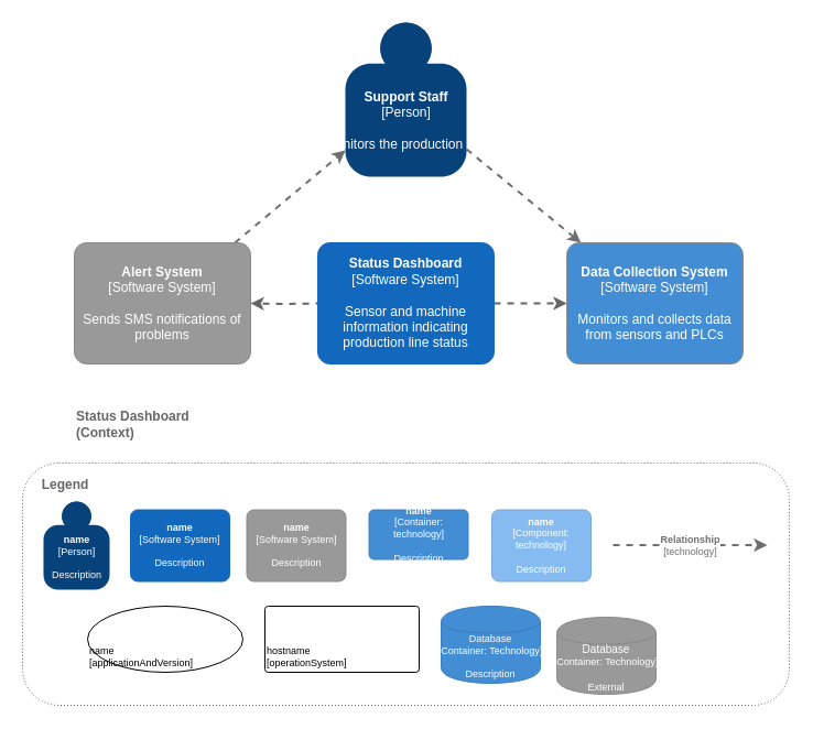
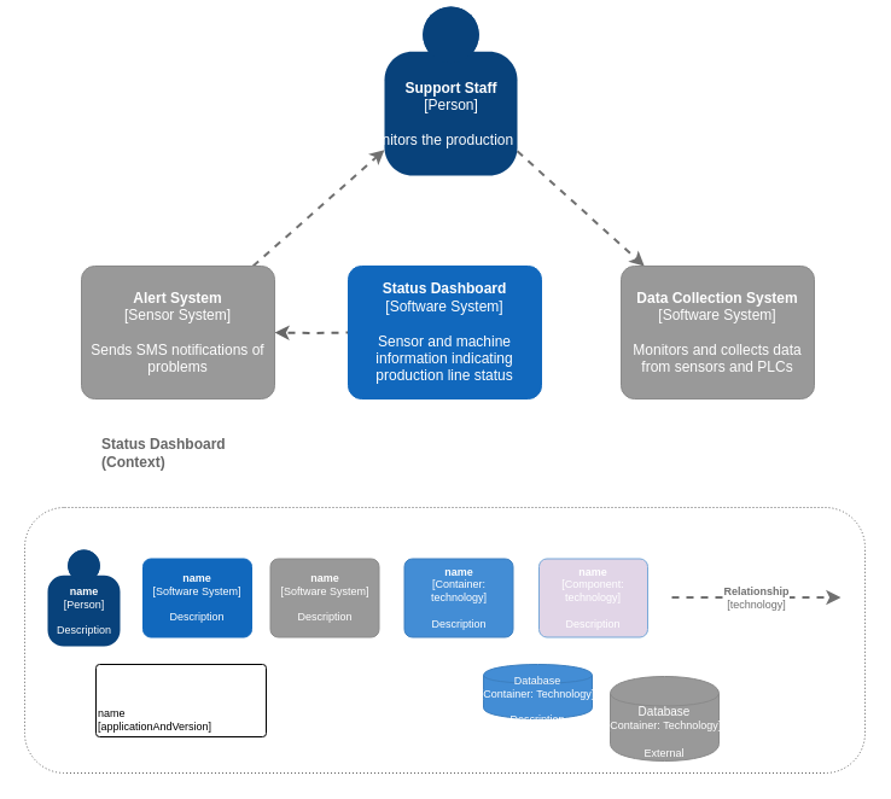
- <mxCell id="7" value="&lt;b&gt;Support Staff&lt;/b&gt;&lt;div&gt;[Person]&lt;/div&gt;&lt;br&gt;&lt;div&gt;Monitors the production line&lt;/div&gt;" style="html=1;dashed=0;whitespace=wrap;fillColor=#08427b;strokeColor=none;fontColor=#ffffff;shape=mxgraph.c4.person;align=center;metaEdit=1;points=[[0.5,0,0],[1,0.5,0],[1,0.75,0],[0.75,1,0],[0.5,1,0],[0.25,1,0],[0,0.75,0],[0,0.5,0]];metaData={&quot;c4Type&quot;:{&quot;editable&quot;:false}};" vertex="1" parent="1"><mxGeometry x="313" y="20" width="110.0" height="140" as="geometry" /></mxCell>
+ <mxCell id="7" value="&lt;b&gt;Support Staff&lt;/b&gt;&lt;div&gt;[Person]&lt;/div&gt;&lt;br&gt;&lt;div&gt;Monitors the production line&lt;/div&gt;" style="html=1;dashed=0;whitespace=wrap;fillColor=#08427b;strokeColor=none;fontColor=#ffffff;shape=mxgraph.c4.person;align=center;metaEdit=1;points=[[0.5,0,0],[1,0.5,0],[1,0.75,0],[0.75,1,0],[0.5,1,0],[0.25,1,0],[0,0.75,0],[0,0.5,0]];metaData={&quot;c4Type&quot;:{&quot;editable&quot;:false}};" vertex="1" parent="1"><mxGeometry x="318" y="5" width="110.0" height="140" as="geometry" /></mxCell>
- <mxCell id="8" value="&lt;b&gt;Alert System&lt;/b&gt;&lt;div&gt;[Software System]&lt;/div&gt;&lt;br&gt;&lt;div&gt;Sends SMS notifications of problems&lt;/div&gt;" style="rounded=1;whiteSpace=wrap;html=1;labelBackgroundColor=none;fillColor=#999999;fontColor=#ffffff;align=center;arcSize=10;strokeColor=#8A8A8A;metaEdit=1;metaData={&quot;c4Type&quot;:{&quot;editable&quot;:false}};points=[[0.25,0,0],[0.5,0,0],[0.75,0,0],[1,0.25,0],[1,0.5,0],[1,0.75,0],[0.75,1,0],[0.5,1,0],[0.25,1,0],[0,0.75,0],[0,0.5,0],[0,0.25,0]];" vertex="1" parent="1"><mxGeometry x="67" y="220" width="160" height="110.0" as="geometry" /></mxCell>
+ <mxCell id="8" value="&lt;b&gt;Alert System&lt;/b&gt;&lt;div&gt;[Sensor System]&lt;/div&gt;&lt;br&gt;&lt;div&gt;Sends SMS notifications of problems&lt;/div&gt;" style="rounded=1;whiteSpace=wrap;html=1;labelBackgroundColor=none;fillColor=#999999;fontColor=#ffffff;align=center;arcSize=10;strokeColor=#8A8A8A;metaEdit=1;metaData={&quot;c4Type&quot;:{&quot;editable&quot;:false}};points=[[0.25,0,0],[0.5,0,0],[0.75,0,0],[1,0.25,0],[1,0.5,0],[1,0.75,0],[0.75,1,0],[0.5,1,0],[0.25,1,0],[0,0.75,0],[0,0.5,0],[0,0.25,0]];" vertex="1" parent="1"><mxGeometry x="67" y="220" width="160" height="110.0" as="geometry" /></mxCell>
- <mxCell id="3" style="edgeStyle=none;rounded=0;orthogonalLoop=1;jettySize=auto;html=1;dashed=1;strokeColor=#666666;strokeWidth=2;fillColor=#f5f5f5;" parent="1" source="9" target="10" edge="1"><mxGeometry relative="1" as="geometry"><mxPoint x="517" y="275" as="targetPoint" /><mxPoint x="452" y="275" as="sourcePoint" /></mxGeometry></mxCell>
- <mxCell id="10" value="&lt;b&gt;Data Collection System&lt;/b&gt;&lt;div&gt;[Software System]&lt;/div&gt;&lt;br&gt;&lt;div&gt;Monitors and collects data from sensors and PLCs&lt;/div&gt;" style="rounded=1;whiteSpace=wrap;html=1;labelBackgroundColor=none;fillColor=#438dd5;fontColor=#ffffff;align=center;arcSize=10;strokeColor=#8A8A8A;metaEdit=1;metaData={&quot;c4Type&quot;:{&quot;editable&quot;:false}};points=[[0.25,0,0],[0.5,0,0],[0.75,0,0],[1,0.25,0],[1,0.5,0],[1,0.75,0],[0.75,1,0],[0.5,1,0],[0.25,1,0],[0,0.75,0],[0,0.5,0],[0,0.25,0]];" vertex="1" parent="1"><mxGeometry x="514" y="220" width="160" height="110.0" as="geometry" /></mxCell>
+ <mxCell id="10" value="&lt;b&gt;Data Collection System&lt;/b&gt;&lt;div&gt;[Software System]&lt;/div&gt;&lt;br&gt;&lt;div&gt;Monitors and collects data from sensors and PLCs&lt;/div&gt;" style="rounded=1;whiteSpace=wrap;html=1;labelBackgroundColor=none;fillColor=#999999;fontColor=#ffffff;align=center;arcSize=10;strokeColor=#8A8A8A;metaEdit=1;metaData={&quot;c4Type&quot;:{&quot;editable&quot;:false}};points=[[0.25,0,0],[0.5,0,0],[0.75,0,0],[1,0.25,0],[1,0.5,0],[1,0.75,0],[0.75,1,0],[0.5,1,0],[0.25,1,0],[0,0.75,0],[0,0.5,0],[0,0.25,0]];" vertex="1" parent="1"><mxGeometry x="514" y="220" width="160" height="110.0" as="geometry" /></mxCell>
- <mxCell id="5" value="&lt;b&gt;Status Dashboard&lt;br&gt;(Context)&lt;/b&gt;" style="text;html=1;align=left;verticalAlign=middle;resizable=0;points=[];autosize=1;fontColor=#666666;" parent="1" vertex="1"><mxGeometry x="67" y="370" width="120" height="30" as="geometry" /></mxCell>
+ <mxCell id="5" value="&lt;b&gt;Status Dashboard&lt;br&gt;(Context)&lt;/b&gt;" style="text;html=1;align=left;verticalAlign=middle;resizable=0;points=[];autosize=1;fontColor=#666666;" parent="1" vertex="1"><mxGeometry x="82" y="360" width="120" height="30" as="geometry" /></mxCell>
- <mxCell id="13" value="Legend" style="text;html=1;strokeColor=none;fillColor=none;align=center;verticalAlign=middle;whiteSpace=wrap;rounded=0;fontStyle=1;fontColor=#666666;" vertex="1" parent="11"><mxGeometry x="19" y="10" width="40" height="20" as="geometry" /></mxCell>
- <mxCell id="18" value="&lt;b style=&quot;font-size: 9px;&quot;&gt;name&lt;/b&gt;&lt;div style=&quot;font-size: 9px;&quot;&gt;[Container: technology]&lt;/div&gt;&lt;br style=&quot;font-size: 9px;&quot;&gt;&lt;div style=&quot;font-size: 9px;&quot;&gt;Description&lt;/div&gt;" style="rounded=1;whiteSpace=wrap;html=1;labelBackgroundColor=none;fillColor=#438DD5;fontColor=#ffffff;align=center;arcSize=10;strokeColor=#3C7FC0;metaEdit=1;metaData={&quot;c4Type&quot;:{&quot;editable&quot;:false}};points=[[0.25,0,0],[0.5,0,0],[0.75,0,0],[1,0.25,0],[1,0.5,0],[1,0.75,0],[0.75,1,0],[0.5,1,0],[0.25,1,0],[0,0.75,0],[0,0.5,0],[0,0.25,0]];fontSize=9;" vertex="1" parent="11"><mxGeometry x="314.5" y="42.5" width="90" height="45" as="geometry" /></mxCell>
+ <mxCell id="18" value="&lt;b style=&quot;font-size: 9px;&quot;&gt;name&lt;/b&gt;&lt;div style=&quot;font-size: 9px;&quot;&gt;[Container: technology]&lt;/div&gt;&lt;br style=&quot;font-size: 9px;&quot;&gt;&lt;div style=&quot;font-size: 9px;&quot;&gt;Description&lt;/div&gt;" style="rounded=1;whiteSpace=wrap;html=1;labelBackgroundColor=none;fillColor=#438DD5;fontColor=#ffffff;align=center;arcSize=10;strokeColor=#3C7FC0;metaEdit=1;metaData={&quot;c4Type&quot;:{&quot;editable&quot;:false}};points=[[0.25,0,0],[0.5,0,0],[0.75,0,0],[1,0.25,0],[1,0.5,0],[1,0.75,0],[0.75,1,0],[0.5,1,0],[0.25,1,0],[0,0.75,0],[0,0.5,0],[0,0.25,0]];fontSize=9;" vertex="1" parent="11"><mxGeometry x="314.5" y="42.5" width="90" height="65" as="geometry" /></mxCell>
- <mxCell id="17" value="&lt;b style=&quot;font-size: 9px;&quot;&gt;name&lt;/b&gt;&lt;div style=&quot;font-size: 9px;&quot;&gt;[Component: technology]&lt;/div&gt;&lt;br style=&quot;font-size: 9px;&quot;&gt;&lt;div style=&quot;font-size: 9px;&quot;&gt;Description&lt;/div&gt;" style="rounded=1;whiteSpace=wrap;html=1;labelBackgroundColor=none;fillColor=#85BBF0;fontColor=#ffffff;align=center;arcSize=10;strokeColor=#78A8D8;metaEdit=1;metaData={&quot;c4Type&quot;:{&quot;editable&quot;:false}};points=[[0.25,0,0],[0.5,0,0],[0.75,0,0],[1,0.25,0],[1,0.5,0],[1,0.75,0],[0.75,1,0],[0.5,1,0],[0.25,1,0],[0,0.75,0],[0,0.5,0],[0,0.25,0]];fontSize=9;" vertex="1" parent="11"><mxGeometry x="426" y="42.5" width="90" height="65" as="geometry" /></mxCell>
+ <mxCell id="17" value="&lt;b style=&quot;font-size: 9px;&quot;&gt;name&lt;/b&gt;&lt;div style=&quot;font-size: 9px;&quot;&gt;[Component: technology]&lt;/div&gt;&lt;br style=&quot;font-size: 9px;&quot;&gt;&lt;div style=&quot;font-size: 9px;&quot;&gt;Description&lt;/div&gt;" style="rounded=1;whiteSpace=wrap;html=1;labelBackgroundColor=none;fillColor=#e1d5e7;fontColor=#ffffff;align=center;arcSize=10;strokeColor=#78A8D8;metaEdit=1;metaData={&quot;c4Type&quot;:{&quot;editable&quot;:false}};points=[[0.25,0,0],[0.5,0,0],[0.75,0,0],[1,0.25,0],[1,0.5,0],[1,0.75,0],[0.75,1,0],[0.5,1,0],[0.25,1,0],[0,0.75,0],[0,0.5,0],[0,0.25,0]];fontSize=9;" vertex="1" parent="11"><mxGeometry x="426" y="42.5" width="90" height="65" as="geometry" /></mxCell>
- <mxCell id="19" value="&lt;div style=&quot;text-align: left; font-size: 9px;&quot;&gt;name&lt;/div&gt;&lt;div style=&quot;text-align: left; font-size: 9px;&quot;&gt;[applicationAndVersion]&lt;/div&gt;" style="ellipse;whiteSpace=wrap;html=1;labelBackgroundColor=none;fillColor=#ffffff;fontColor=#000000;align=left;arcSize=5;strokeColor=#000000;verticalAlign=bottom;metaEdit=1;metaData={&quot;c4Type&quot;:{&quot;editable&quot;:false}};points=[[0.25,0,0],[0.5,0,0],[0.75,0,0],[1,0.25,0],[1,0.5,0],[1,0.75,0],[0.75,1,0],[0.5,1,0],[0.25,1,0],[0,0.75,0],[0,0.5,0],[0,0.25,0]];fontSize=9;" vertex="1" parent="11"><mxGeometry x="59" y="130" width="141" height="60" as="geometry" /></mxCell>
+ <mxCell id="19" value="&lt;div style=&quot;text-align: left; font-size: 9px;&quot;&gt;name&lt;/div&gt;&lt;div style=&quot;text-align: left; font-size: 9px;&quot;&gt;[applicationAndVersion]&lt;/div&gt;" style="rounded=1;whiteSpace=wrap;html=1;labelBackgroundColor=none;fillColor=#ffffff;fontColor=#000000;align=left;arcSize=5;strokeColor=#000000;verticalAlign=bottom;metaEdit=1;metaData={&quot;c4Type&quot;:{&quot;editable&quot;:false}};points=[[0.25,0,0],[0.5,0,0],[0.75,0,0],[1,0.25,0],[1,0.5,0],[1,0.75,0],[0.75,1,0],[0.5,1,0],[0.25,1,0],[0,0.75,0],[0,0.5,0],[0,0.25,0]];fontSize=9;" vertex="1" parent="11"><mxGeometry x="59" y="130" width="141" height="60" as="geometry" /></mxCell>
- <mxCell id="20" value="&lt;div style=&quot;text-align: left; font-size: 9px;&quot;&gt;hostname&lt;/div&gt;&lt;div style=&quot;text-align: left; font-size: 9px;&quot;&gt;[operationSystem]&lt;/div&gt;&lt;div style=&quot;text-align: right; font-size: 9px;&quot;&gt;&lt;/div&gt;" style="rounded=1;whiteSpace=wrap;html=1;labelBackgroundColor=none;fillColor=#ffffff;fontColor=#000000;align=left;arcSize=5;strokeColor=#000000;verticalAlign=bottom;metaEdit=1;metaData={&quot;c4Type&quot;:{&quot;editable&quot;:false}};points=[[0.25,0,0],[0.5,0,0],[0.75,0,0],[1,0.25,0],[1,0.5,0],[1,0.75,0],[0.75,1,0],[0.5,1,0],[0.25,1,0],[0,0.75,0],[0,0.5,0],[0,0.25,0]];fontSize=9;" vertex="1" parent="11"><mxGeometry x="220" y="130" width="140" height="60" as="geometry" /></mxCell>
- <mxCell id="21" value="Database&lt;div style=&quot;font-size: 9px;&quot;&gt;[Container:&amp;nbsp;Technology]&lt;/div&gt;&lt;br style=&quot;font-size: 9px;&quot;&gt;&lt;div style=&quot;font-size: 9px;&quot;&gt;Description&lt;/div&gt;" style="shape=cylinder;whiteSpace=wrap;html=1;boundedLbl=1;rounded=0;labelBackgroundColor=none;fillColor=#438DD5;fontSize=9;fontColor=#ffffff;align=center;strokeColor=#3C7FC0;metaEdit=1;points=[[0.5,0,0],[1,0.25,0],[1,0.5,0],[1,0.75,0],[0.5,1,0],[0,0.75,0],[0,0.5,0],[0,0.25,0]];metaData={&quot;c4Type&quot;:{&quot;editable&quot;:false}};" vertex="1" parent="11"><mxGeometry x="380" y="130" width="90" height="70" as="geometry" /></mxCell>
+ <mxCell id="21" value="Database&lt;div style=&quot;font-size: 9px;&quot;&gt;[Container:&amp;nbsp;Technology]&lt;/div&gt;&lt;br style=&quot;font-size: 9px;&quot;&gt;&lt;div style=&quot;font-size: 9px;&quot;&gt;Description&lt;/div&gt;" style="shape=cylinder;whiteSpace=wrap;html=1;boundedLbl=1;rounded=0;labelBackgroundColor=none;fillColor=#438DD5;fontSize=9;fontColor=#ffffff;align=center;strokeColor=#3C7FC0;metaEdit=1;points=[[0.5,0,0],[1,0.25,0],[1,0.5,0],[1,0.75,0],[0.5,1,0],[0,0.75,0],[0,0.5,0],[0,0.25,0]];metaData={&quot;c4Type&quot;:{&quot;editable&quot;:false}};" vertex="1" parent="11"><mxGeometry x="380" y="130" width="90" height="45" as="geometry" /></mxCell>
